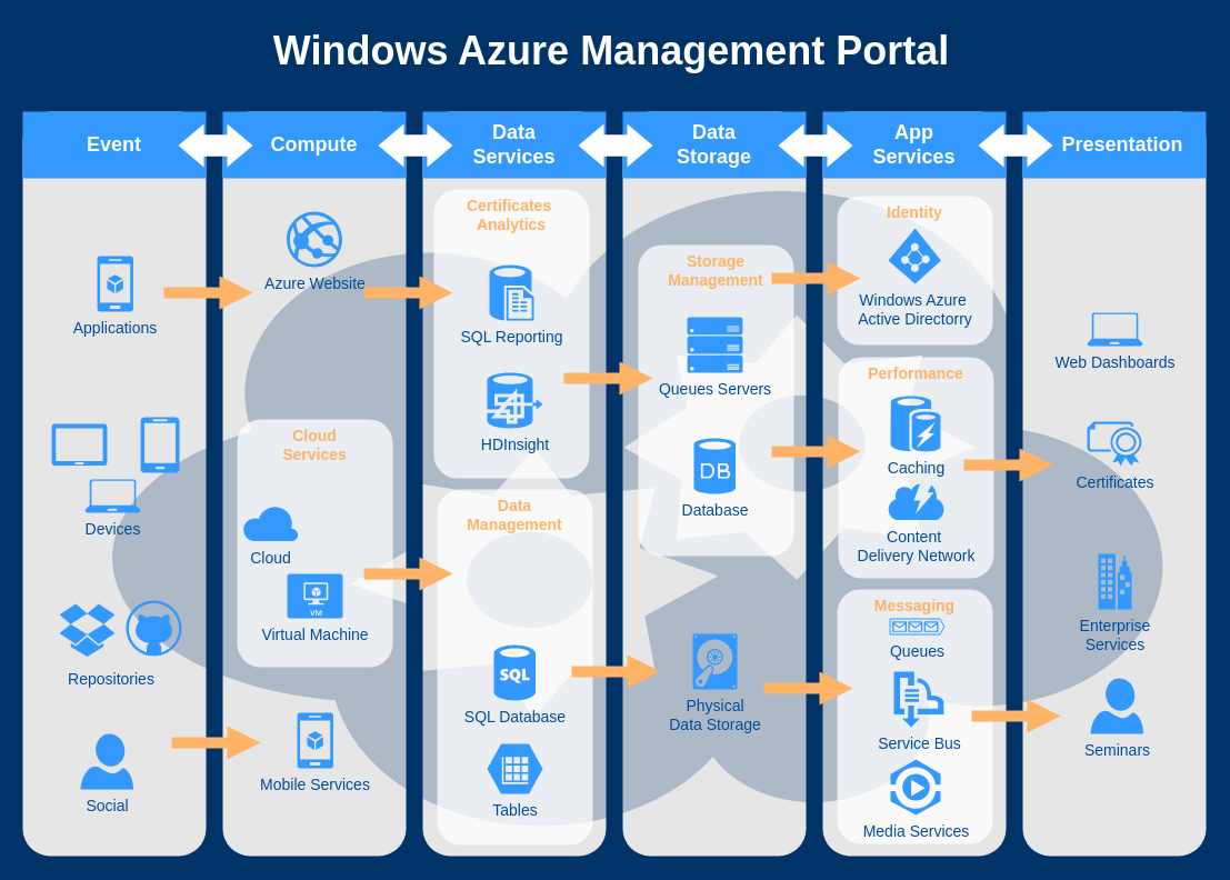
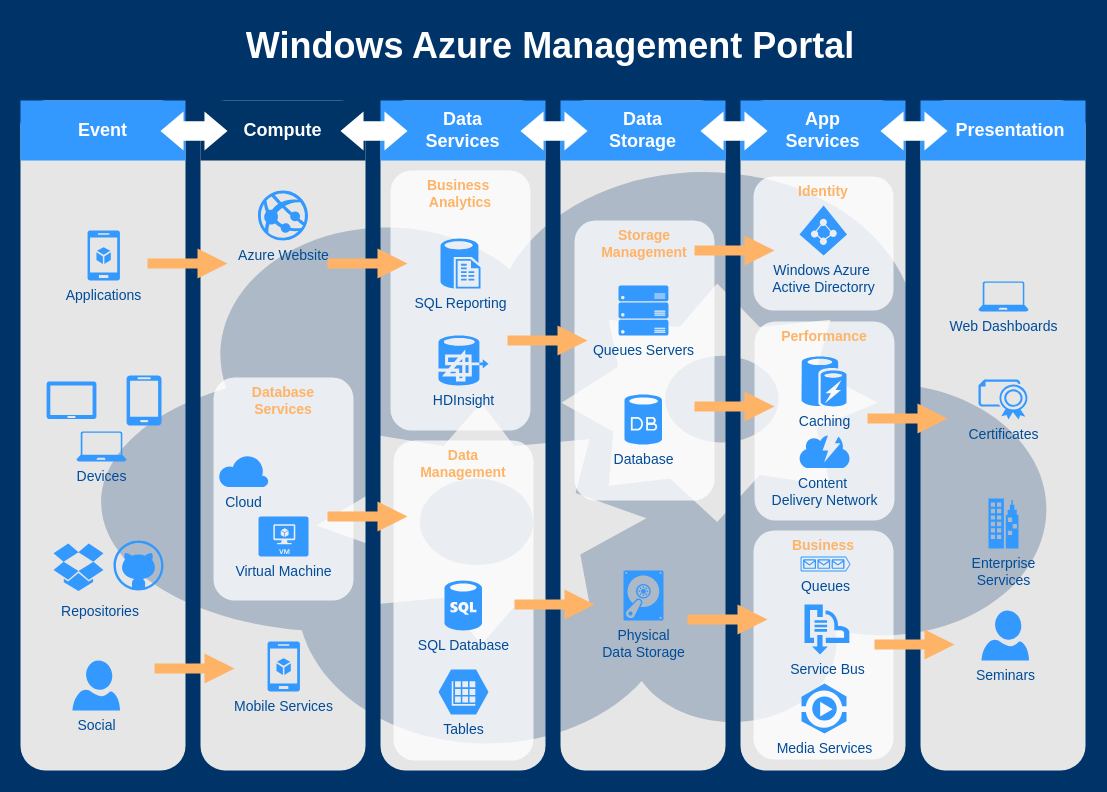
- <mxCell id="9" value="Compute" style="whiteSpace=wrap;html=1;dashed=1;strokeColor=none;strokeWidth=2;fillColor=#3399FF;fontFamily=Helvetica;fontSize=18;fontColor=#FFFFFF;fontStyle=1" parent="1" vertex="1"><mxGeometry x="200" y="100" width="165" height="60" as="geometry" /></mxCell>
+ <mxCell id="9" value="Compute" style="whiteSpace=wrap;html=1;dashed=1;strokeColor=none;strokeWidth=2;fillColor=#003366;fontFamily=Helvetica;fontSize=18;fontColor=#FFFFFF;fontStyle=1;" parent="1" vertex="1"><mxGeometry x="200" y="100" width="165" height="60" as="geometry" /></mxCell>
- <mxCell id="31" value="Certificates&amp;nbsp;&lt;div&gt;Analytics&lt;/div&gt;" style="rounded=1;whiteSpace=wrap;html=1;dashed=1;strokeColor=none;strokeWidth=2;fillColor=#FFFFFF;fontFamily=Helvetica;fontSize=14;fontColor=#FFB366;opacity=75;verticalAlign=top;fontStyle=1" parent="1" vertex="1"><mxGeometry x="390" y="170" width="140" height="260" as="geometry" /></mxCell>
+ <mxCell id="31" value="Business&amp;nbsp;&lt;div&gt;Analytics&lt;/div&gt;" style="rounded=1;whiteSpace=wrap;html=1;dashed=1;strokeColor=none;strokeWidth=2;fillColor=#FFFFFF;fontFamily=Helvetica;fontSize=14;fontColor=#FFB366;opacity=75;verticalAlign=top;fontStyle=1" parent="1" vertex="1"><mxGeometry x="390" y="170" width="140" height="260" as="geometry" /></mxCell>
- <mxCell id="50" value="Cloud&lt;div&gt;Services&lt;/div&gt;" style="rounded=1;whiteSpace=wrap;html=1;dashed=1;strokeColor=none;strokeWidth=2;fillColor=#FFFFFF;fontFamily=Helvetica;fontSize=14;fontColor=#FFB366;opacity=75;verticalAlign=top;fontStyle=1" parent="1" vertex="1"><mxGeometry x="213" y="377" width="140" height="223" as="geometry" /></mxCell>
+ <mxCell id="50" value="Database&lt;div&gt;Services&lt;/div&gt;" style="rounded=1;whiteSpace=wrap;html=1;dashed=1;strokeColor=none;strokeWidth=2;fillColor=#FFFFFF;fontFamily=Helvetica;fontSize=14;fontColor=#FFB366;opacity=75;verticalAlign=top;fontStyle=1" parent="1" vertex="1"><mxGeometry x="213" y="377" width="140" height="223" as="geometry" /></mxCell>
- <mxCell id="46" value="Messaging" style="rounded=1;whiteSpace=wrap;html=1;dashed=1;strokeColor=none;strokeWidth=2;fillColor=#FFFFFF;fontFamily=Helvetica;fontSize=14;fontColor=#FFB366;opacity=75;verticalAlign=top;fontStyle=1" parent="1" vertex="1"><mxGeometry x="753" y="530" width="140" height="229" as="geometry" /></mxCell>
+ <mxCell id="46" value="Business" style="rounded=1;whiteSpace=wrap;html=1;dashed=1;strokeColor=none;strokeWidth=2;fillColor=#FFFFFF;fontFamily=Helvetica;fontSize=14;fontColor=#FFB366;opacity=75;verticalAlign=top;fontStyle=1" parent="1" vertex="1"><mxGeometry x="753" y="530" width="140" height="229" as="geometry" /></mxCell>
